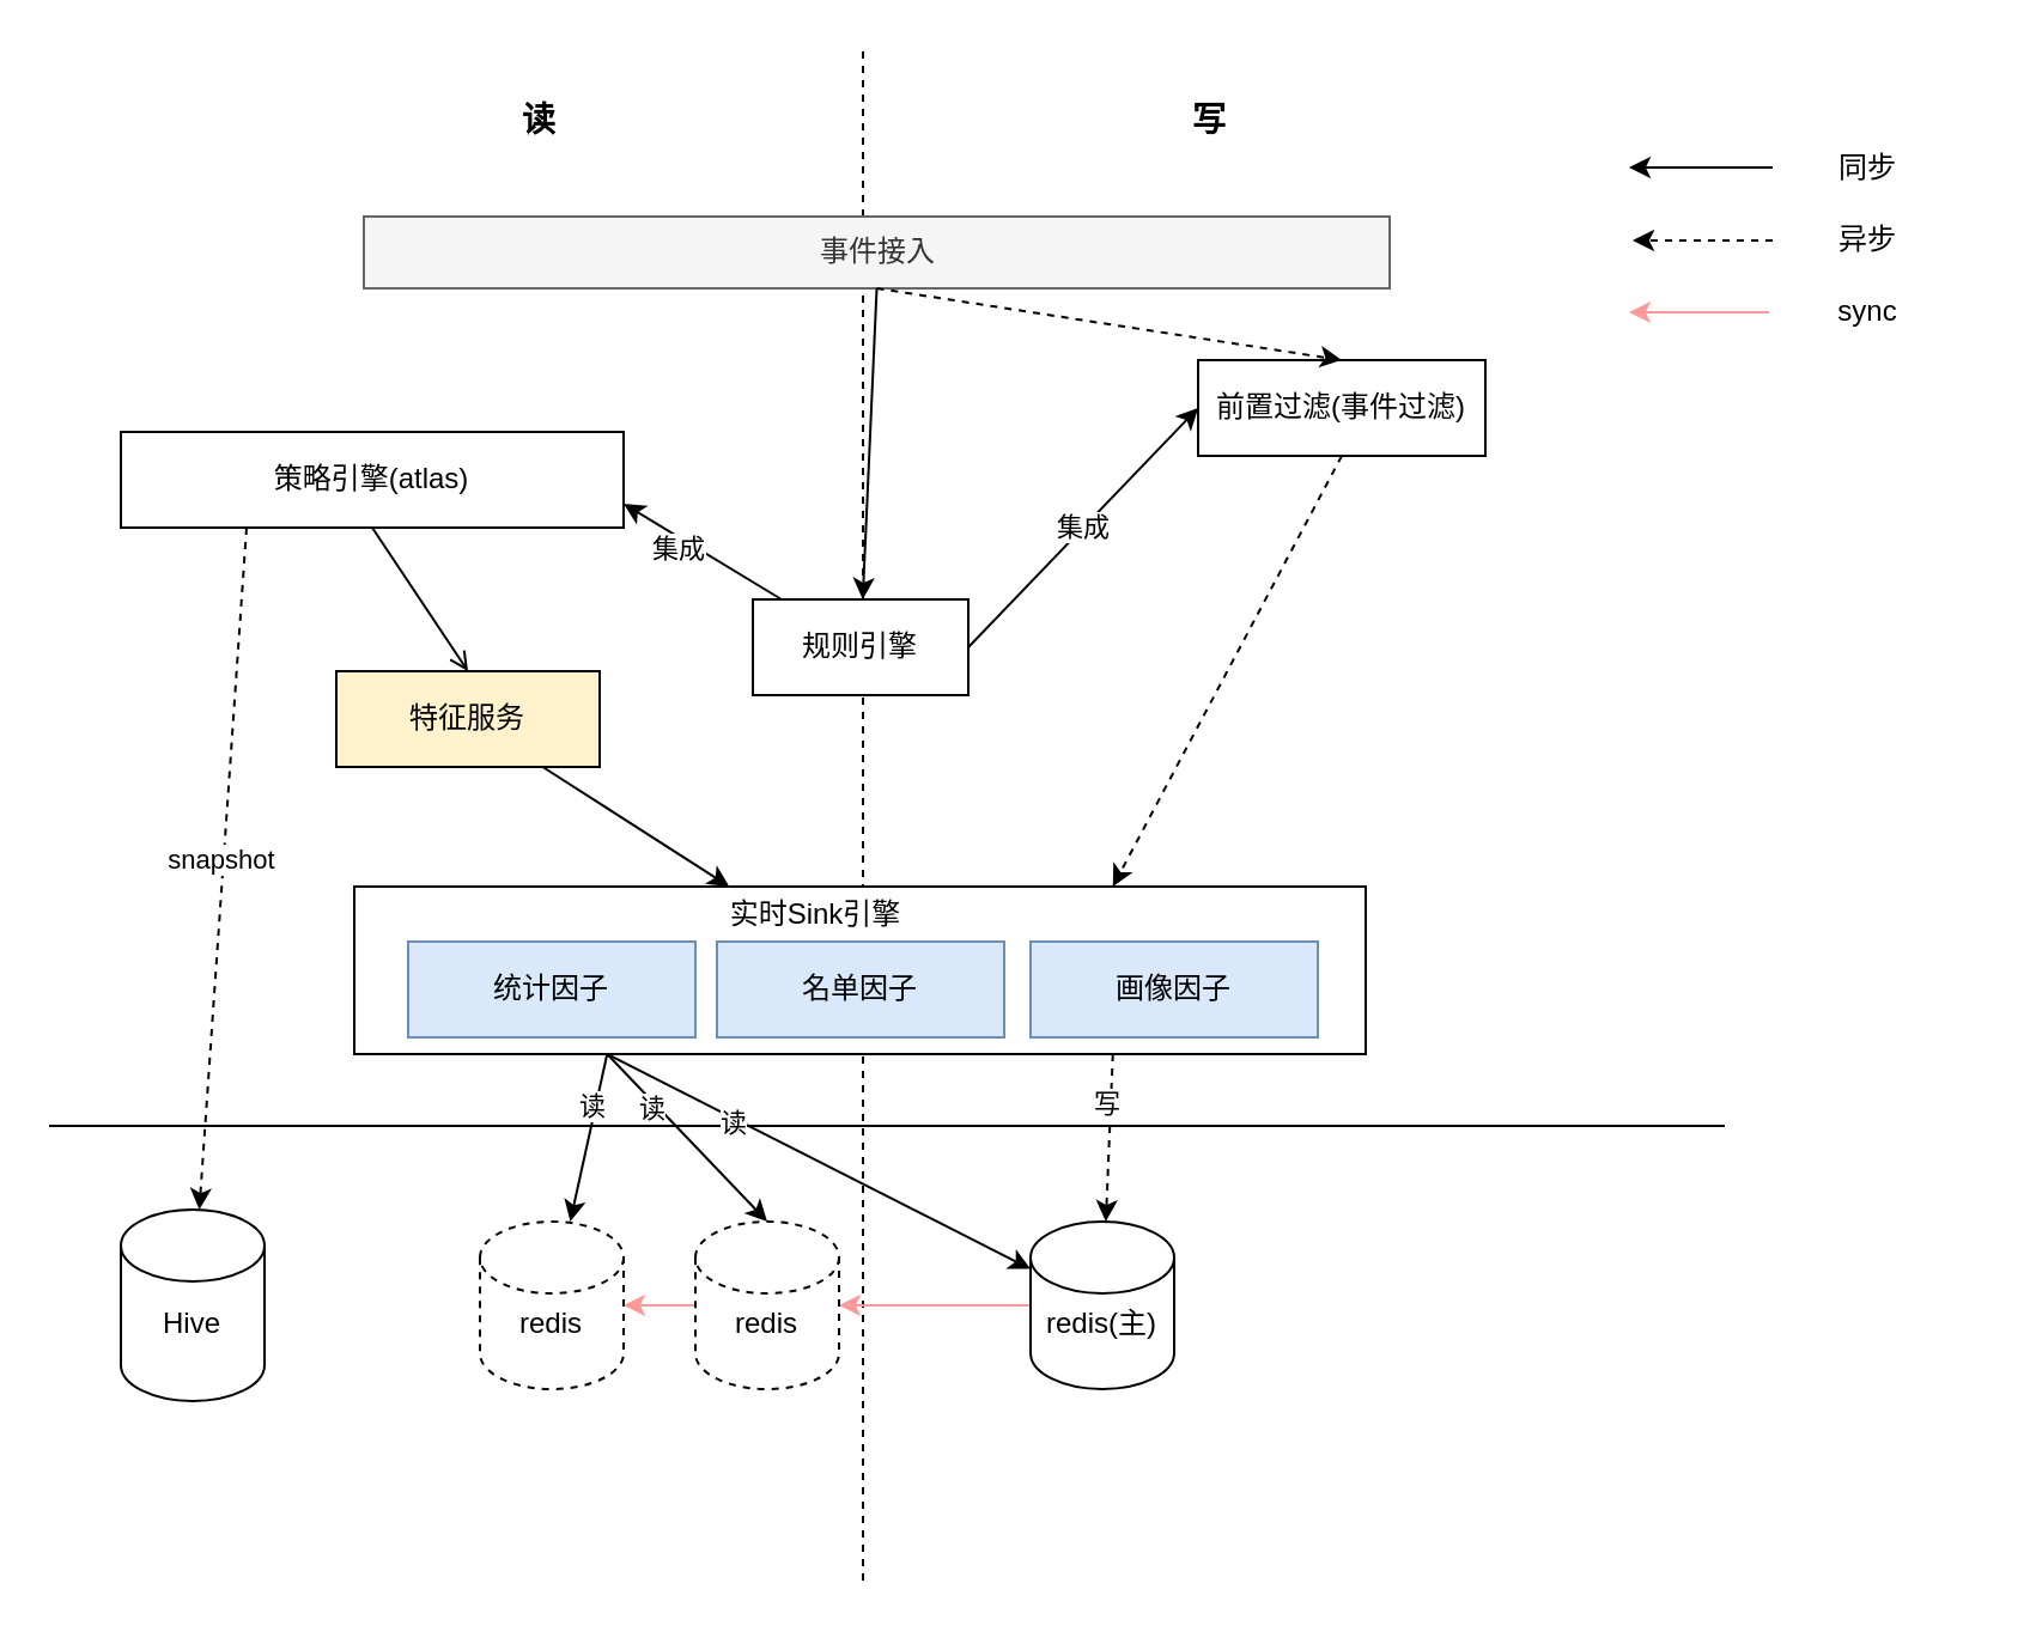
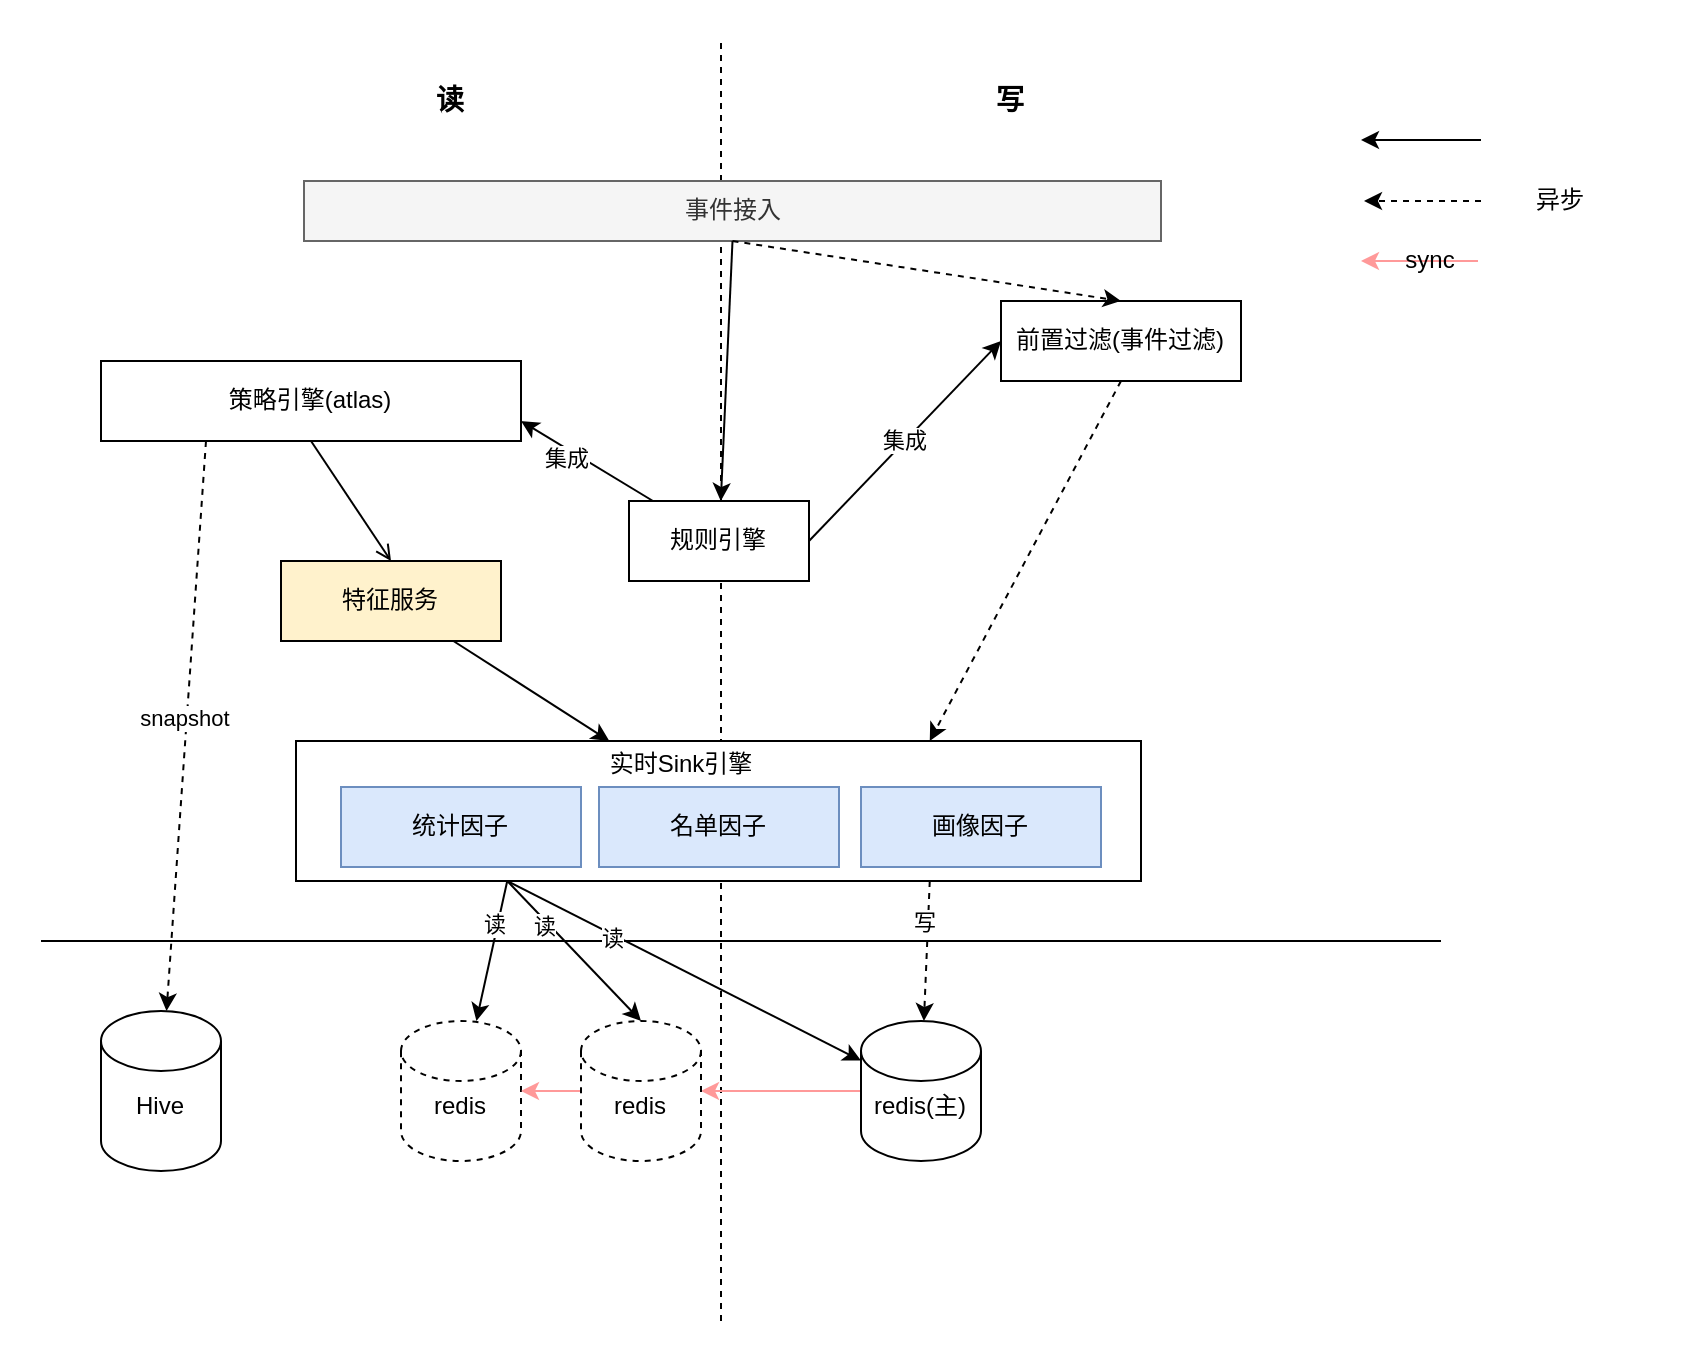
- <mxCell id="39" value="同步" style="text;html=1;strokeColor=none;fillColor=none;align=center;verticalAlign=middle;whiteSpace=wrap;rounded=0;" parent="37" vertex="1"><mxGeometry x="80" width="40" height="20" as="geometry" /></mxCell>
- <mxCell id="43" value="sync" style="text;html=1;strokeColor=none;fillColor=none;align=center;verticalAlign=middle;whiteSpace=wrap;rounded=0;" parent="1" vertex="1"><mxGeometry x="760" y="120" width="40" height="20" as="geometry" /></mxCell>
+ <mxCell id="43" value="sync" style="text;html=1;strokeColor=none;fillColor=none;align=center;verticalAlign=middle;whiteSpace=wrap;rounded=0;" parent="1" vertex="1"><mxGeometry x="695" y="120" width="40" height="20" as="geometry" /></mxCell>
